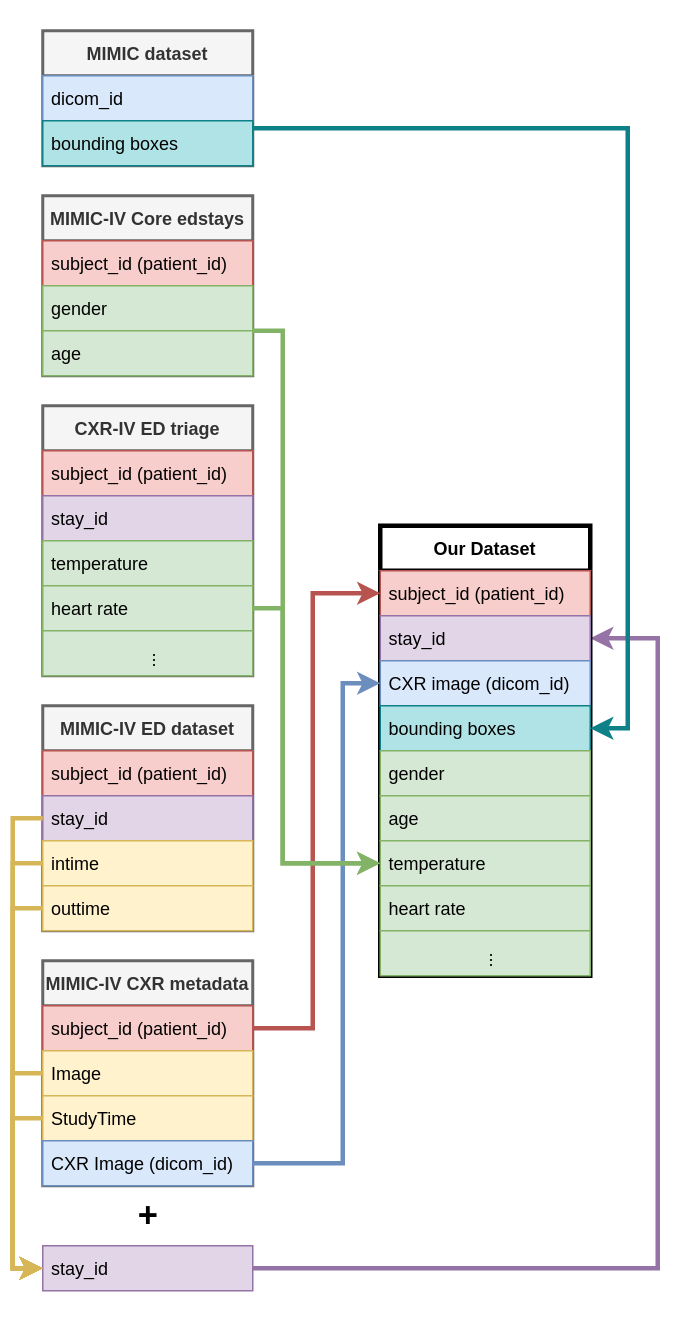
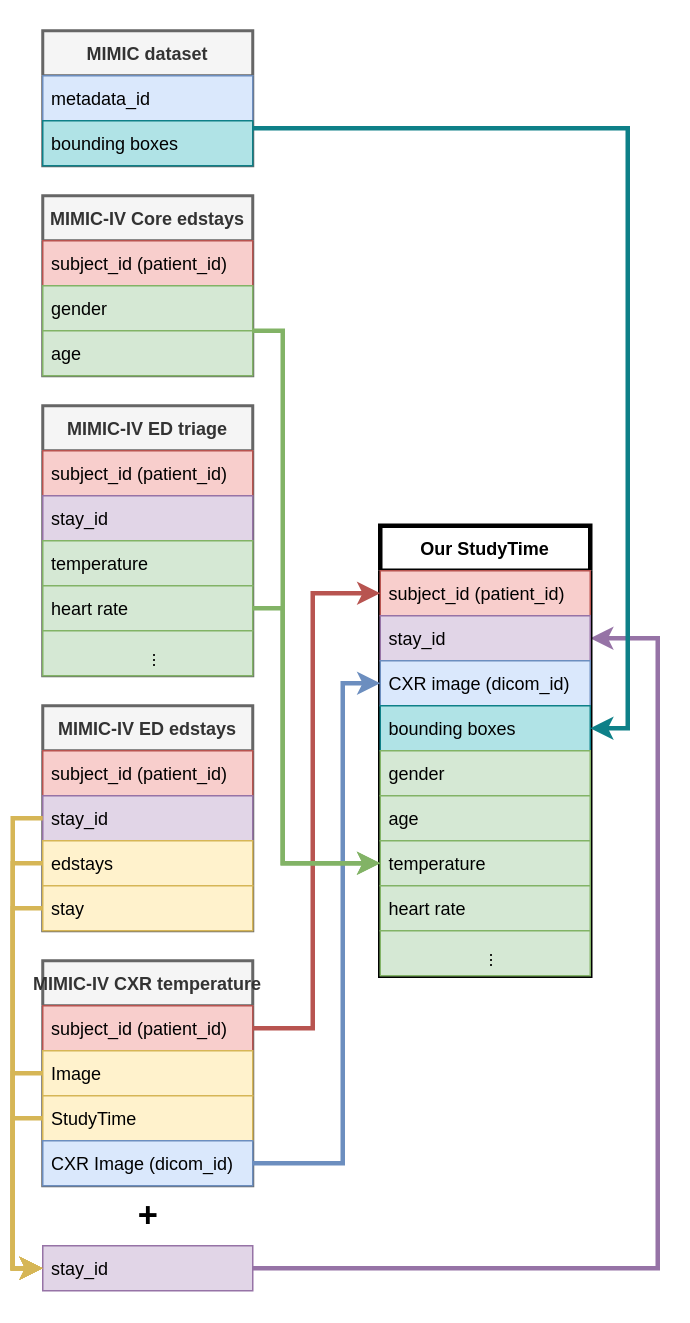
- <mxCell id="45" value="dicom_id" style="text;strokeColor=#6c8ebf;fillColor=#dae8fc;align=left;verticalAlign=middle;spacingLeft=4;spacingRight=4;overflow=hidden;points=[[0,0.5],[1,0.5]];portConstraint=eastwest;rotatable=0;horizontal=1;" parent="44" vertex="1"><mxGeometry y="30" width="140" height="30" as="geometry" /></mxCell>
+ <mxCell id="45" value="metadata_id" style="text;strokeColor=#6c8ebf;fillColor=#dae8fc;align=left;verticalAlign=middle;spacingLeft=4;spacingRight=4;overflow=hidden;points=[[0,0.5],[1,0.5]];portConstraint=eastwest;rotatable=0;horizontal=1;" parent="44" vertex="1"><mxGeometry y="30" width="140" height="30" as="geometry" /></mxCell>
- <mxCell id="6" value="CXR-IV ED triage" style="swimlane;fontStyle=1;childLayout=stackLayout;horizontal=1;startSize=30;horizontalStack=0;resizeParent=1;resizeParentMax=0;resizeLast=0;collapsible=1;marginBottom=0;strokeWidth=2;fillColor=#f5f5f5;fontColor=#333333;strokeColor=#666666;" parent="1" vertex="1"><mxGeometry x="20" y="270" width="140" height="180" as="geometry" /></mxCell>
+ <mxCell id="6" value="MIMIC-IV ED triage" style="swimlane;fontStyle=1;childLayout=stackLayout;horizontal=1;startSize=30;horizontalStack=0;resizeParent=1;resizeParentMax=0;resizeLast=0;collapsible=1;marginBottom=0;strokeWidth=2;fillColor=#f5f5f5;fontColor=#333333;strokeColor=#666666;" parent="1" vertex="1"><mxGeometry x="20" y="270" width="140" height="180" as="geometry" /></mxCell>
- <mxCell id="30" value="Our Dataset" style="swimlane;fontStyle=1;childLayout=stackLayout;horizontal=1;startSize=30;horizontalStack=0;resizeParent=1;resizeParentMax=0;resizeLast=0;collapsible=1;marginBottom=0;strokeWidth=3;" parent="1" vertex="1"><mxGeometry x="245" y="350" width="140" height="300" as="geometry" /></mxCell>
+ <mxCell id="30" value="Our StudyTime" style="swimlane;fontStyle=1;childLayout=stackLayout;horizontal=1;startSize=30;horizontalStack=0;resizeParent=1;resizeParentMax=0;resizeLast=0;collapsible=1;marginBottom=0;strokeWidth=3;" parent="1" vertex="1"><mxGeometry x="245" y="350" width="140" height="300" as="geometry" /></mxCell>
- <mxCell id="12" value="MIMIC-IV ED dataset" style="swimlane;fontStyle=1;childLayout=stackLayout;horizontal=1;startSize=30;horizontalStack=0;resizeParent=1;resizeParentMax=0;resizeLast=0;collapsible=1;marginBottom=0;fillColor=#f5f5f5;strokeColor=#666666;fontColor=#333333;strokeWidth=2;" parent="1" vertex="1"><mxGeometry x="20" y="470" width="140" height="150" as="geometry" /></mxCell>
+ <mxCell id="12" value="MIMIC-IV ED edstays" style="swimlane;fontStyle=1;childLayout=stackLayout;horizontal=1;startSize=30;horizontalStack=0;resizeParent=1;resizeParentMax=0;resizeLast=0;collapsible=1;marginBottom=0;fillColor=#f5f5f5;strokeColor=#666666;fontColor=#333333;strokeWidth=2;" parent="1" vertex="1"><mxGeometry x="20" y="470" width="140" height="150" as="geometry" /></mxCell>
- <mxCell id="15" value="intime" style="text;strokeColor=#d6b656;fillColor=#fff2cc;align=left;verticalAlign=middle;spacingLeft=4;spacingRight=4;overflow=hidden;points=[[0,0.5],[1,0.5]];portConstraint=eastwest;rotatable=0;" parent="12" vertex="1"><mxGeometry y="90" width="140" height="30" as="geometry" /></mxCell>
+ <mxCell id="15" value="edstays" style="text;strokeColor=#d6b656;fillColor=#fff2cc;align=left;verticalAlign=middle;spacingLeft=4;spacingRight=4;overflow=hidden;points=[[0,0.5],[1,0.5]];portConstraint=eastwest;rotatable=0;" parent="12" vertex="1"><mxGeometry y="90" width="140" height="30" as="geometry" /></mxCell>
- <mxCell id="16" value="outtime" style="text;strokeColor=#d6b656;fillColor=#fff2cc;align=left;verticalAlign=middle;spacingLeft=4;spacingRight=4;overflow=hidden;points=[[0,0.5],[1,0.5]];portConstraint=eastwest;rotatable=0;" parent="12" vertex="1"><mxGeometry y="120" width="140" height="30" as="geometry" /></mxCell>
+ <mxCell id="16" value="stay" style="text;strokeColor=#d6b656;fillColor=#fff2cc;align=left;verticalAlign=middle;spacingLeft=4;spacingRight=4;overflow=hidden;points=[[0,0.5],[1,0.5]];portConstraint=eastwest;rotatable=0;" parent="12" vertex="1"><mxGeometry y="120" width="140" height="30" as="geometry" /></mxCell>
- <mxCell id="17" value="MIMIC-IV CXR metadata" style="swimlane;fontStyle=1;childLayout=stackLayout;horizontal=1;startSize=30;horizontalStack=0;resizeParent=1;resizeParentMax=0;resizeLast=0;collapsible=1;marginBottom=0;fillColor=#f5f5f5;strokeColor=#666666;fontColor=#333333;strokeWidth=2;" parent="1" vertex="1"><mxGeometry x="20" y="640" width="140" height="150" as="geometry" /></mxCell>
+ <mxCell id="17" value="MIMIC-IV CXR temperature" style="swimlane;fontStyle=1;childLayout=stackLayout;horizontal=1;startSize=30;horizontalStack=0;resizeParent=1;resizeParentMax=0;resizeLast=0;collapsible=1;marginBottom=0;fillColor=#f5f5f5;strokeColor=#666666;fontColor=#333333;strokeWidth=2;" parent="1" vertex="1"><mxGeometry x="20" y="640" width="140" height="150" as="geometry" /></mxCell>
